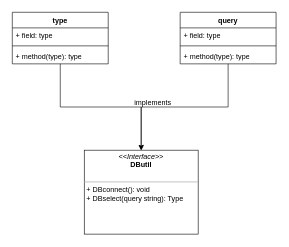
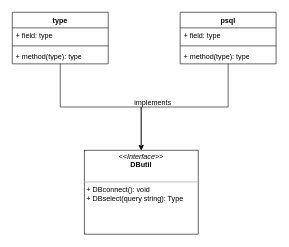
- <mxCell id="8" value="&lt;div&gt;query&lt;/div&gt;&lt;div&gt;&lt;br&gt;&lt;/div&gt;" style="swimlane;fontStyle=1;align=center;verticalAlign=top;childLayout=stackLayout;horizontal=1;startSize=26;horizontalStack=0;resizeParent=1;resizeParentMax=0;resizeLast=0;collapsible=1;marginBottom=0;whiteSpace=wrap;html=1;" vertex="1" parent="1"><mxGeometry x="300" y="20" width="160" height="86" as="geometry" /></mxCell>
+ <mxCell id="8" value="&lt;div&gt;psql&lt;/div&gt;&lt;div&gt;&lt;br&gt;&lt;/div&gt;" style="swimlane;fontStyle=1;align=center;verticalAlign=top;childLayout=stackLayout;horizontal=1;startSize=26;horizontalStack=0;resizeParent=1;resizeParentMax=0;resizeLast=0;collapsible=1;marginBottom=0;whiteSpace=wrap;html=1;" vertex="1" parent="1"><mxGeometry x="300" y="20" width="160" height="86" as="geometry" /></mxCell>
